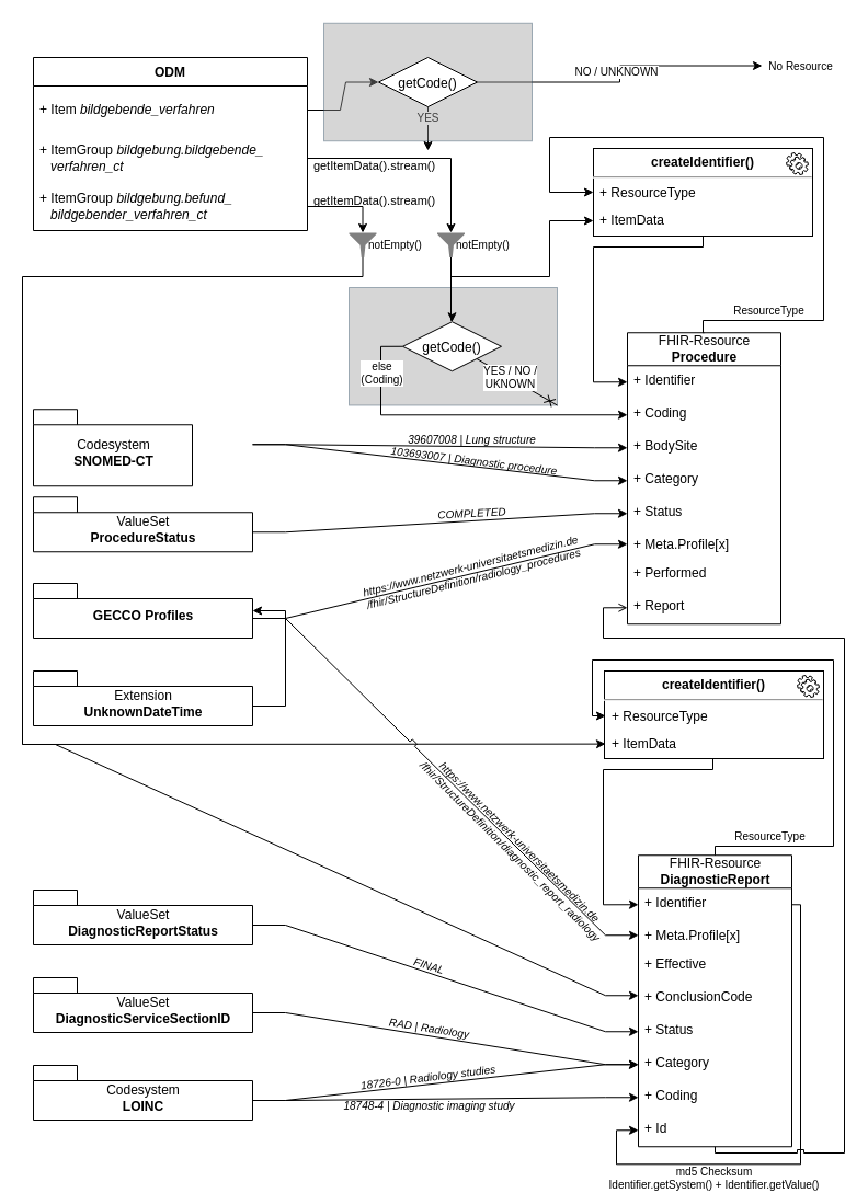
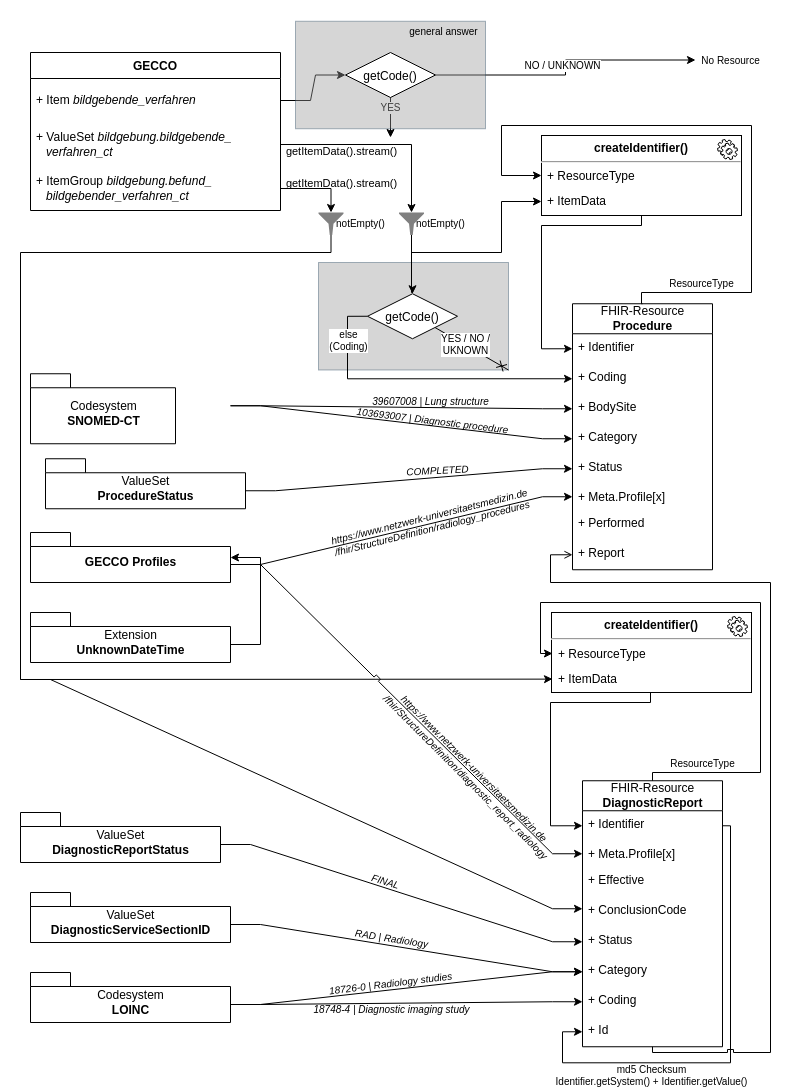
+ <mxCell id="59" value="general answer" style="text;html=1;align=center;verticalAlign=middle;resizable=0;points=[];autosize=1;fontSize=10;fontFamily=Helvetica;fontColor=none;" parent="56" vertex="1"><mxGeometry x="107.5" width="80" height="20" as="geometry" /></mxCell>
- <mxCell id="19" value="ODM" style="swimlane;fontStyle=1;childLayout=stackLayout;horizontal=1;startSize=26;fillColor=none;horizontalStack=0;resizeParent=1;resizeParentMax=0;resizeLast=0;collapsible=1;marginBottom=0;" parent="1" vertex="1"><mxGeometry x="30" y="52" width="250" height="158" as="geometry" /></mxCell>
+ <mxCell id="19" value="GECCO" style="swimlane;fontStyle=1;childLayout=stackLayout;horizontal=1;startSize=26;fillColor=none;horizontalStack=0;resizeParent=1;resizeParentMax=0;resizeLast=0;collapsible=1;marginBottom=0;" parent="1" vertex="1"><mxGeometry x="30" y="52" width="250" height="158" as="geometry" /></mxCell>
- <mxCell id="21" value="+ ItemGroup &lt;i&gt;bildgebung.bildgebende_&lt;br&gt;&amp;nbsp; &amp;nbsp;verfahren_ct&lt;/i&gt;" style="text;strokeColor=none;fillColor=none;align=left;verticalAlign=middle;spacingLeft=4;spacingRight=4;overflow=hidden;rotatable=0;points=[[0,0.5],[1,0.5]];portConstraint=eastwest;fontStyle=0;whiteSpace=wrap;html=1;" parent="19" vertex="1"><mxGeometry y="70" width="250" height="44" as="geometry" /></mxCell>
+ <mxCell id="21" value="+ ValueSet &lt;i&gt;bildgebung.bildgebende_&lt;br&gt;&amp;nbsp; &amp;nbsp;verfahren_ct&lt;/i&gt;" style="text;strokeColor=none;fillColor=none;align=left;verticalAlign=middle;spacingLeft=4;spacingRight=4;overflow=hidden;rotatable=0;points=[[0,0.5],[1,0.5]];portConstraint=eastwest;fontStyle=0;whiteSpace=wrap;html=1;" parent="19" vertex="1"><mxGeometry y="70" width="250" height="44" as="geometry" /></mxCell>
- <mxCell id="82" value="&lt;span style=&quot;font-weight: normal&quot;&gt;ValueSet&lt;/span&gt;&lt;br&gt;ProcedureStatus" style="shape=folder;fontStyle=1;spacingTop=10;tabWidth=40;tabHeight=14;tabPosition=left;html=1;" parent="1" vertex="1"><mxGeometry x="30" y="453.25" width="200" height="50" as="geometry" /></mxCell>
+ <mxCell id="82" value="&lt;span style=&quot;font-weight: normal&quot;&gt;ValueSet&lt;/span&gt;&lt;br&gt;ProcedureStatus" style="shape=folder;fontStyle=1;spacingTop=10;tabWidth=40;tabHeight=14;tabPosition=left;html=1;" parent="1" vertex="1"><mxGeometry x="45" y="458.25" width="200" height="50" as="geometry" /></mxCell>
- <mxCell id="85" value="&lt;span style=&quot;font-weight: normal&quot;&gt;ValueSet&lt;/span&gt;&lt;br&gt;DiagnosticReportStatus" style="shape=folder;fontStyle=1;spacingTop=10;tabWidth=40;tabHeight=14;tabPosition=left;html=1;" parent="1" vertex="1"><mxGeometry x="30" y="812" width="200" height="50" as="geometry" /></mxCell>
+ <mxCell id="85" value="&lt;span style=&quot;font-weight: normal&quot;&gt;ValueSet&lt;/span&gt;&lt;br&gt;DiagnosticReportStatus" style="shape=folder;fontStyle=1;spacingTop=10;tabWidth=40;tabHeight=14;tabPosition=left;html=1;" parent="1" vertex="1"><mxGeometry x="20" y="812" width="200" height="50" as="geometry" /></mxCell>
